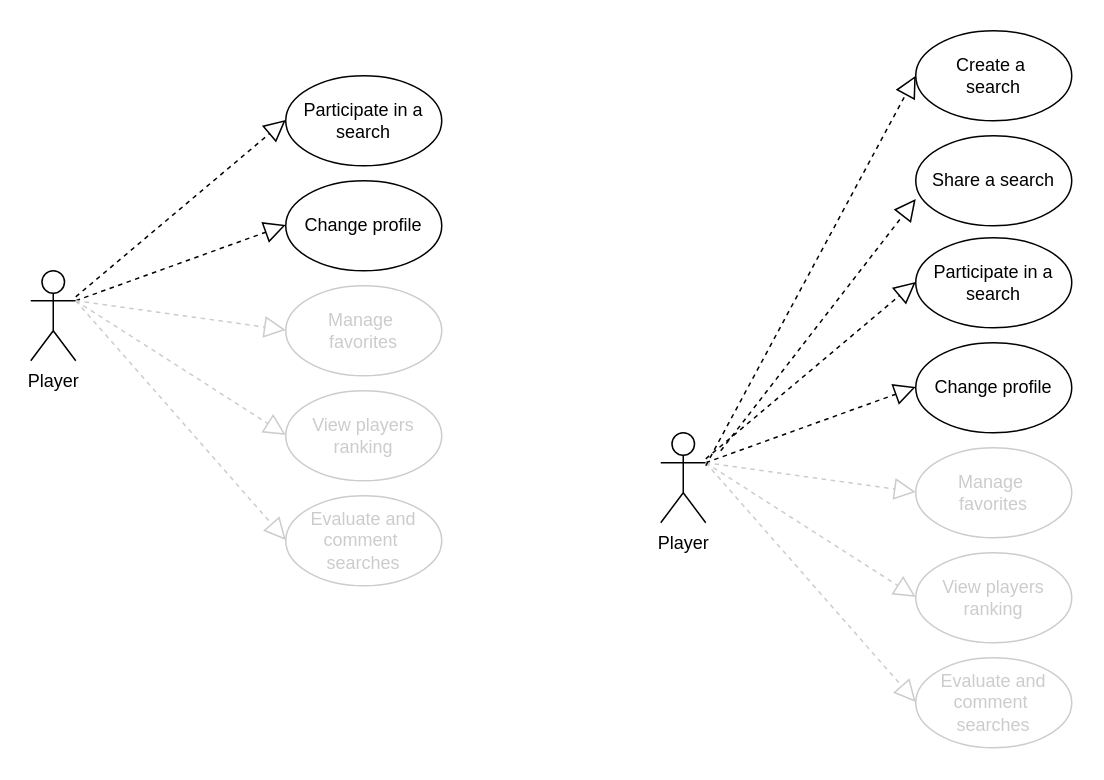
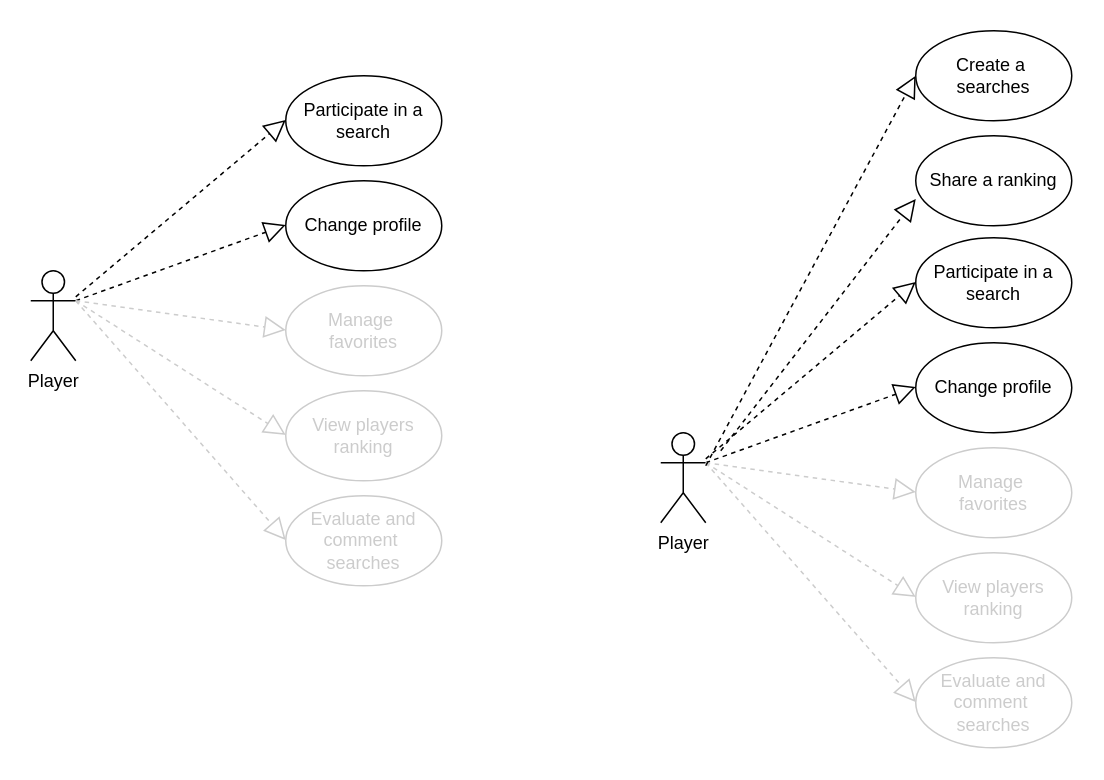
- <mxCell id="24" value="&lt;div&gt;Create a&amp;nbsp;&lt;/div&gt;&lt;div&gt;search&lt;/div&gt;" style="ellipse;whiteSpace=wrap;html=1;" vertex="1" parent="1"><mxGeometry x="610" y="20" width="104" height="60" as="geometry" /></mxCell>
+ <mxCell id="24" value="&lt;div&gt;Create a&amp;nbsp;&lt;/div&gt;&lt;div&gt;searches&lt;/div&gt;" style="ellipse;whiteSpace=wrap;html=1;" vertex="1" parent="1"><mxGeometry x="610" y="20" width="104" height="60" as="geometry" /></mxCell>
- <mxCell id="25" value="&lt;div&gt;Share a search&lt;/div&gt;" style="ellipse;whiteSpace=wrap;html=1;" vertex="1" parent="1"><mxGeometry x="610" y="90" width="104" height="60" as="geometry" /></mxCell>
+ <mxCell id="25" value="&lt;div&gt;Share a ranking&lt;/div&gt;" style="ellipse;whiteSpace=wrap;html=1;" vertex="1" parent="1"><mxGeometry x="610" y="90" width="104" height="60" as="geometry" /></mxCell>
